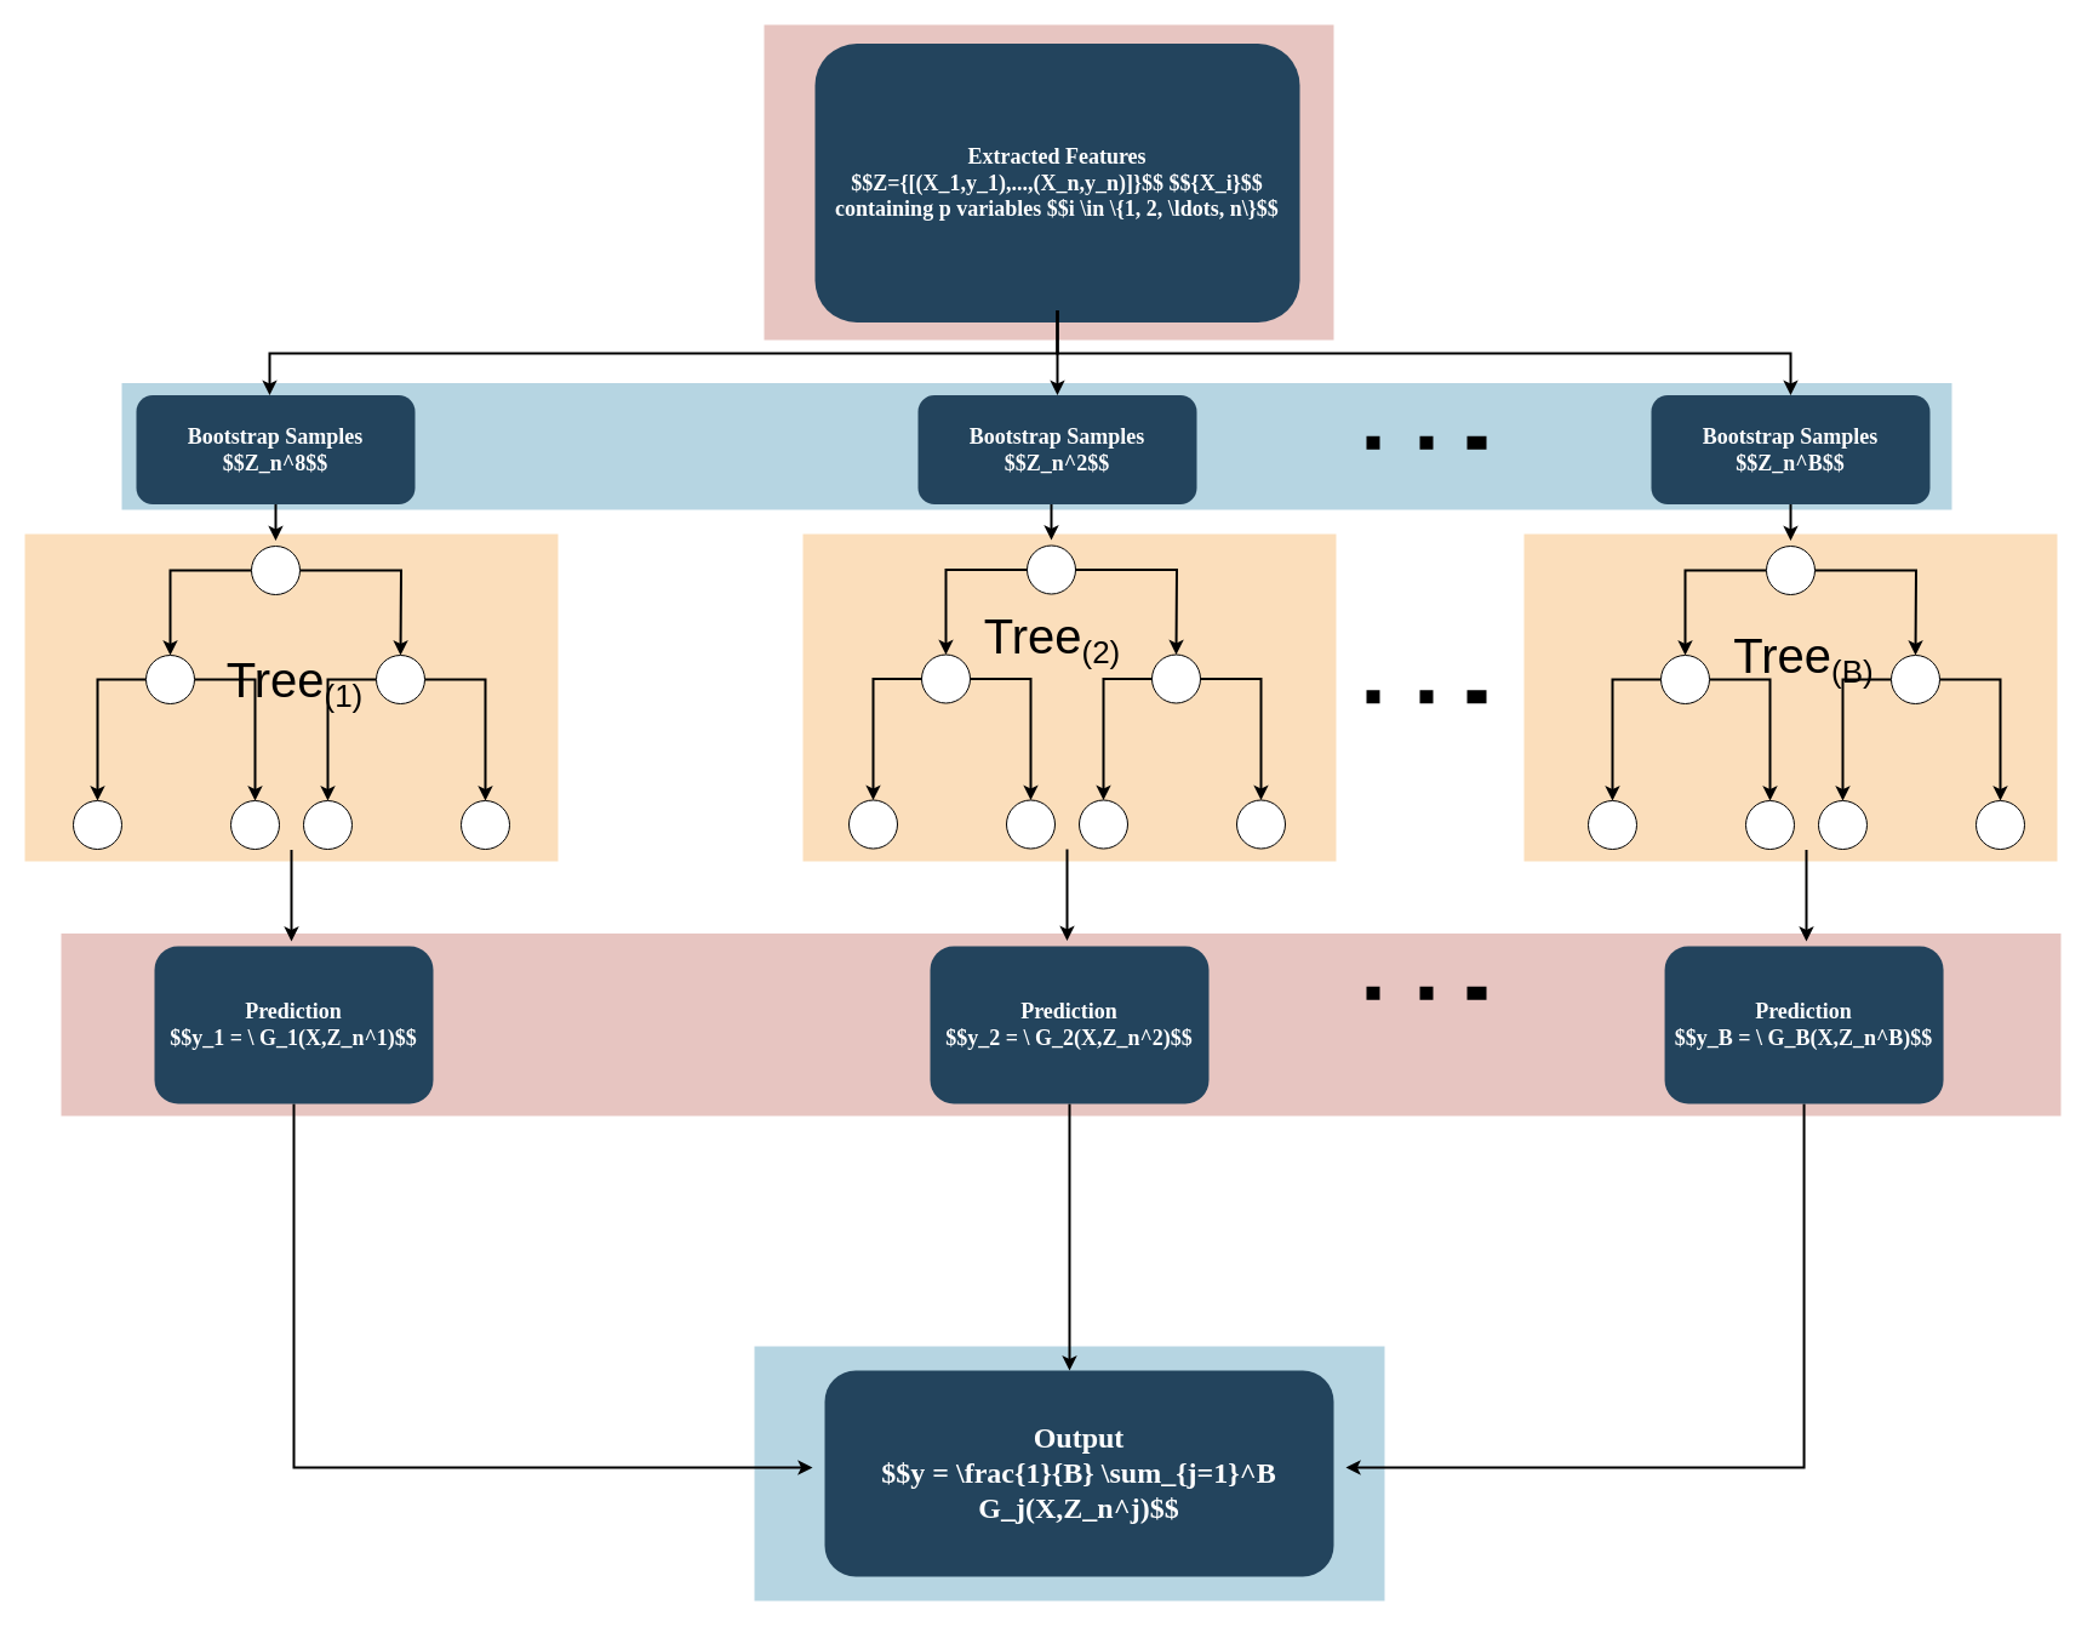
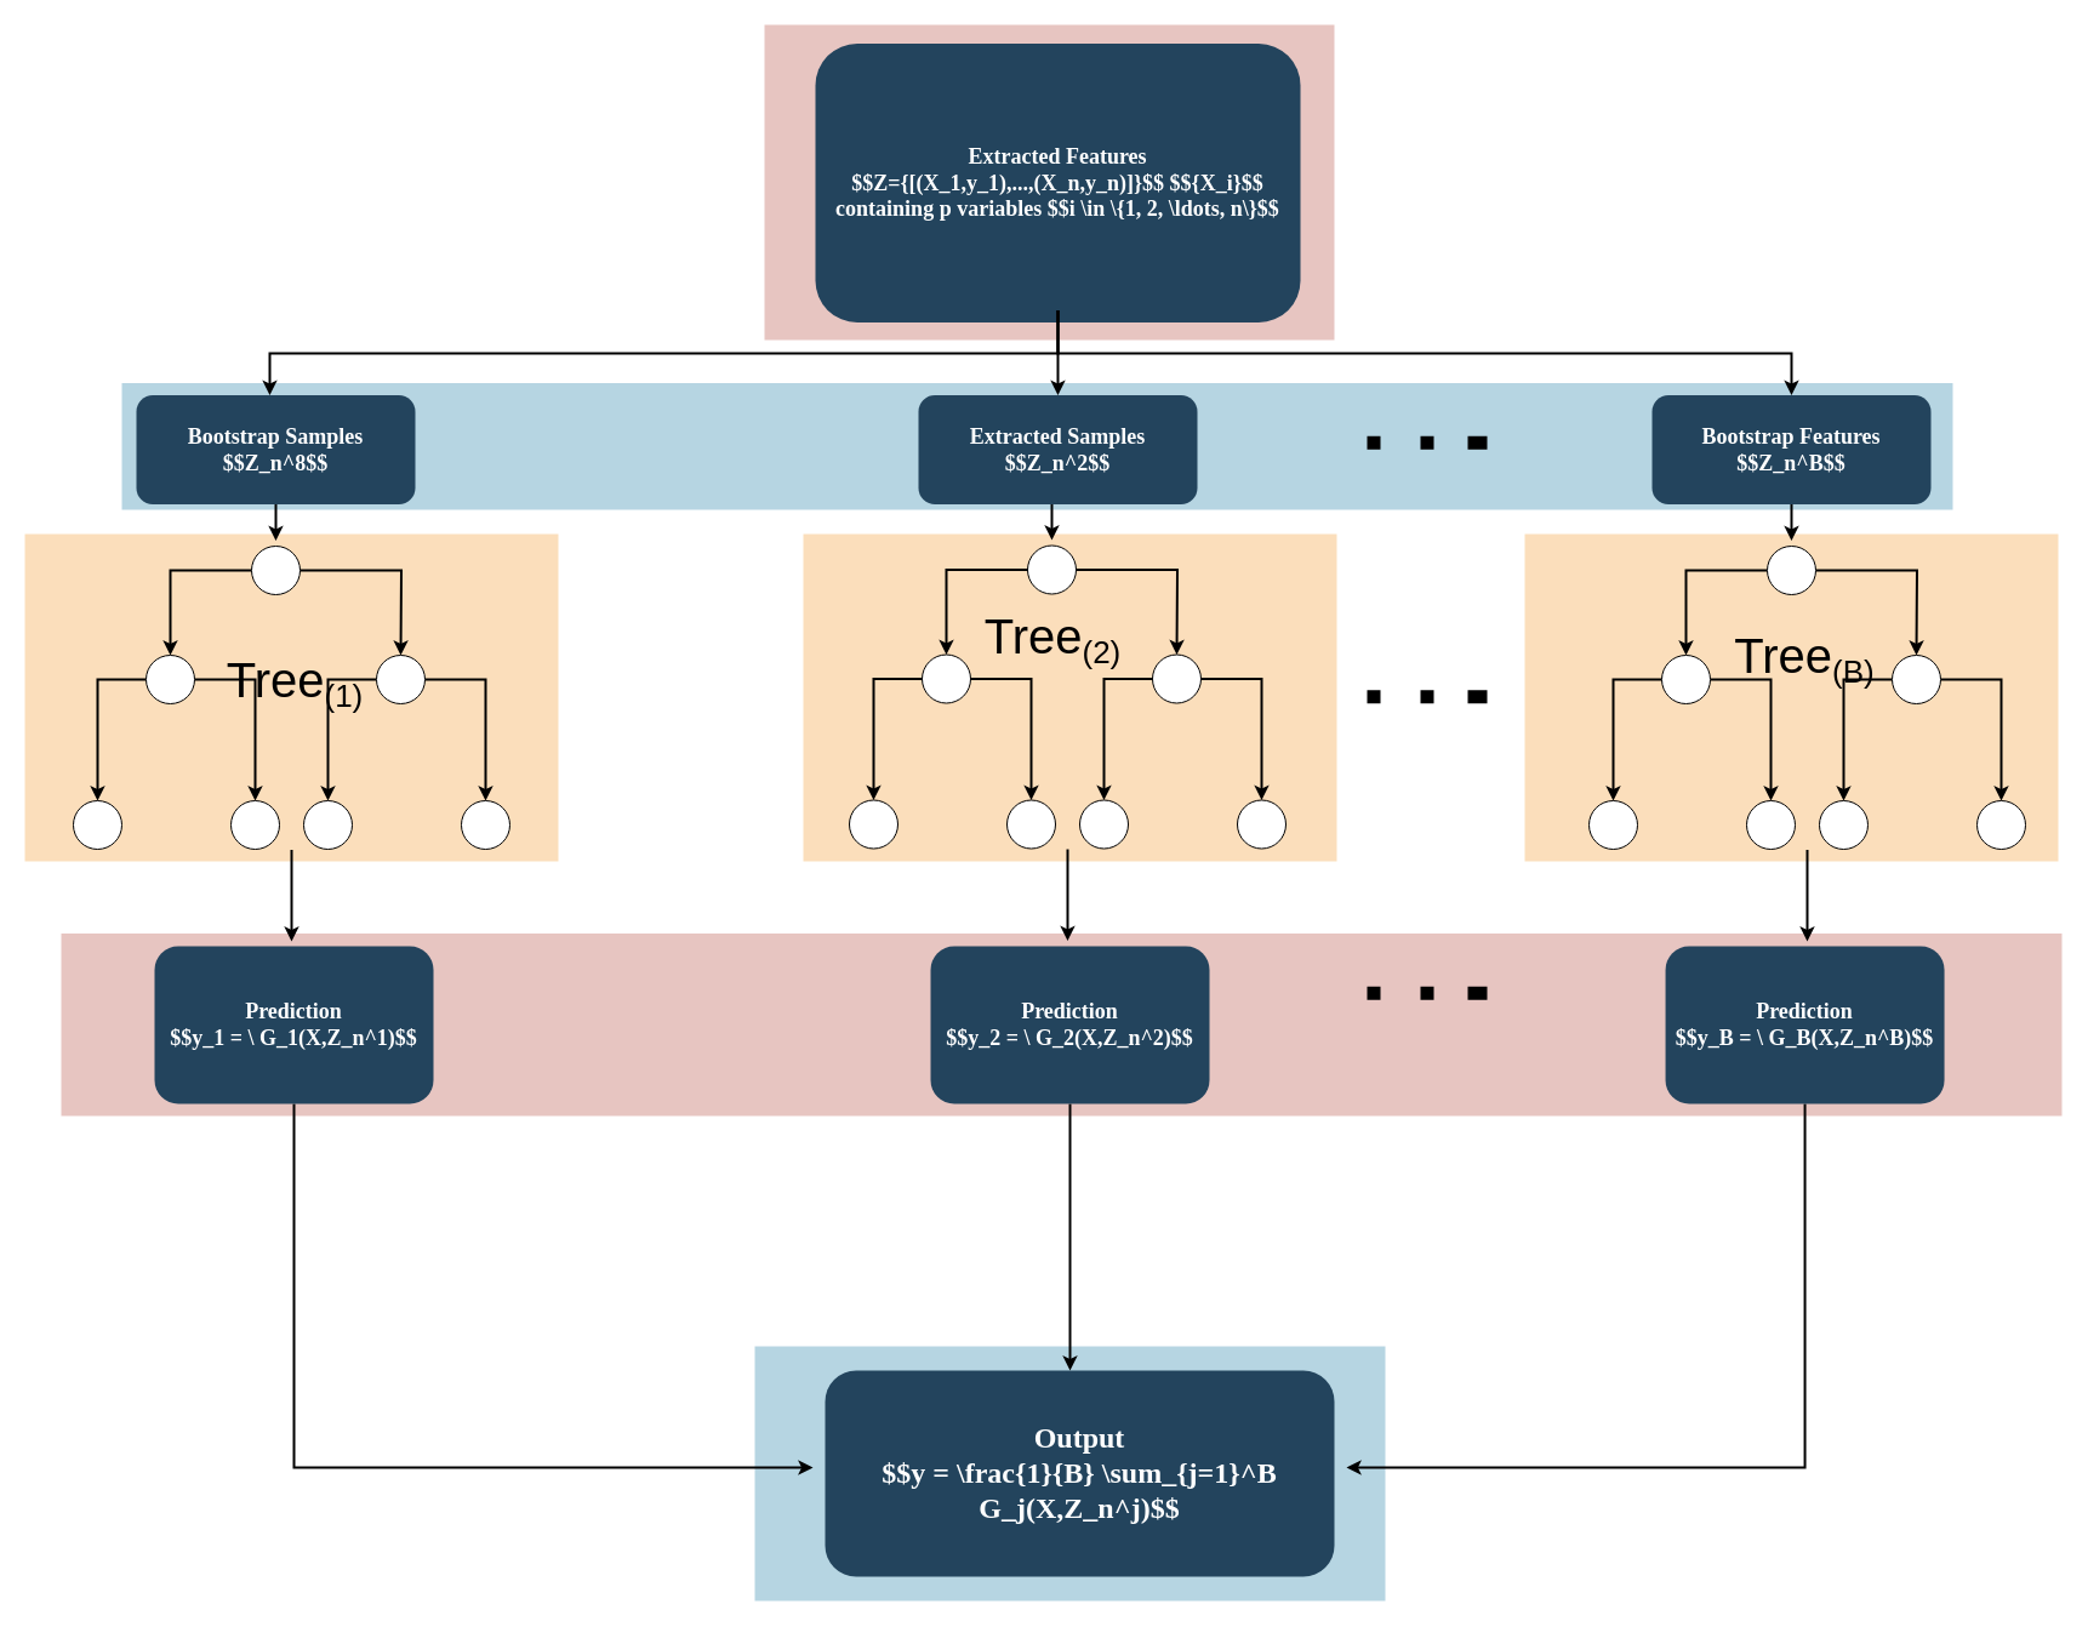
- <mxCell id="72" value="&lt;div&gt;&lt;font style=&quot;font-size: 18px;&quot;&gt;Bootstrap Samples&lt;br&gt;&lt;/font&gt;&lt;/div&gt;&lt;div&gt;&lt;font style=&quot;font-size: 18px;&quot;&gt;$$Z_n^2$$&lt;/font&gt;&lt;/div&gt;" style="whiteSpace=wrap;html=1;fontSize=14;fontFamily=Tahoma;fillColor=#23445D;strokeColor=none;fontColor=#FFFFFF;rounded=1;gradientColor=none;fontStyle=1;" vertex="1" parent="1"><mxGeometry x="757" y="325.5" width="230" height="90" as="geometry" /></mxCell>
+ <mxCell id="72" value="&lt;div&gt;&lt;font style=&quot;font-size: 18px;&quot;&gt;Extracted Samples&lt;br&gt;&lt;/font&gt;&lt;/div&gt;&lt;div&gt;&lt;font style=&quot;font-size: 18px;&quot;&gt;$$Z_n^2$$&lt;/font&gt;&lt;/div&gt;" style="whiteSpace=wrap;html=1;fontSize=14;fontFamily=Tahoma;fillColor=#23445D;strokeColor=none;fontColor=#FFFFFF;rounded=1;gradientColor=none;fontStyle=1;" vertex="1" parent="1"><mxGeometry x="757" y="325.5" width="230" height="90" as="geometry" /></mxCell>
- <mxCell id="73" value="&lt;div&gt;&lt;font style=&quot;font-size: 18px;&quot;&gt;Bootstrap Samples&lt;br&gt;&lt;/font&gt;&lt;/div&gt;&lt;div&gt;&lt;font style=&quot;font-size: 18px;&quot;&gt;$$Z_n^B$$&lt;/font&gt;&lt;/div&gt;" style="whiteSpace=wrap;html=1;fontSize=14;fontFamily=Tahoma;fillColor=#23445D;strokeColor=none;fontColor=#FFFFFF;rounded=1;gradientColor=none;fontStyle=1;" vertex="1" parent="1"><mxGeometry x="1362" y="325.5" width="230" height="90" as="geometry" /></mxCell>
+ <mxCell id="73" value="&lt;div&gt;&lt;font style=&quot;font-size: 18px;&quot;&gt;Bootstrap Features&lt;br&gt;&lt;/font&gt;&lt;/div&gt;&lt;div&gt;&lt;font style=&quot;font-size: 18px;&quot;&gt;$$Z_n^B$$&lt;/font&gt;&lt;/div&gt;" style="whiteSpace=wrap;html=1;fontSize=14;fontFamily=Tahoma;fillColor=#23445D;strokeColor=none;fontColor=#FFFFFF;rounded=1;gradientColor=none;fontStyle=1;" vertex="1" parent="1"><mxGeometry x="1362" y="325.5" width="230" height="90" as="geometry" /></mxCell>
